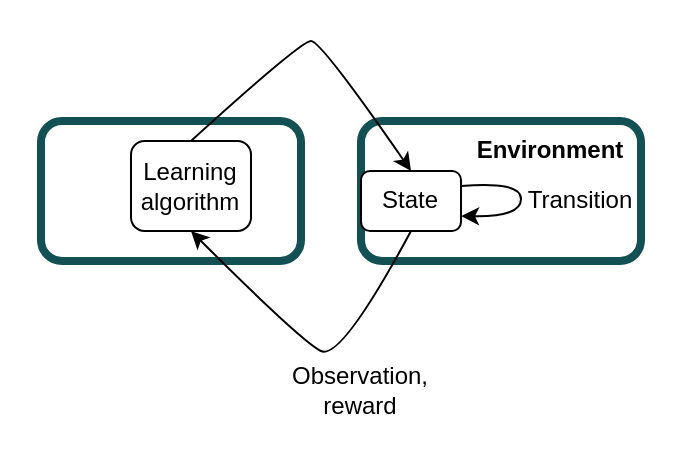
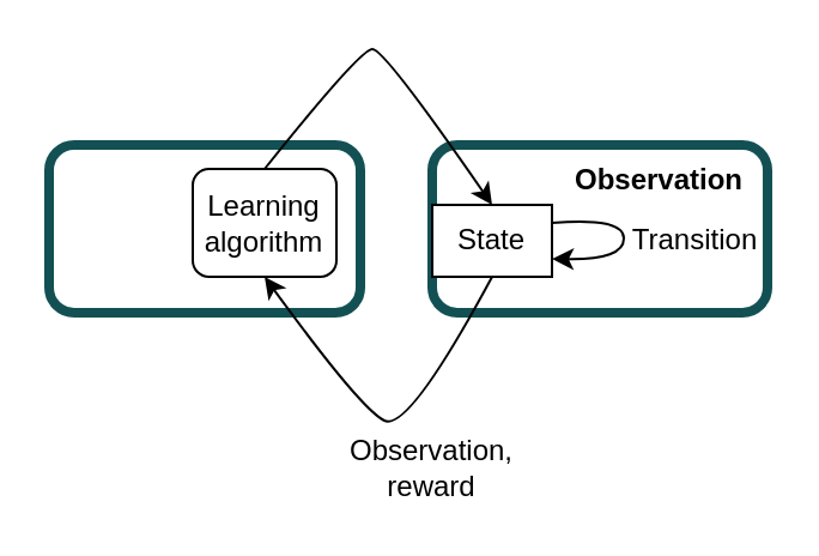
- <mxCell id="4" value="&lt;b&gt;Environment&lt;/b&gt;" style="text;html=1;strokeColor=none;fillColor=none;align=center;verticalAlign=middle;whiteSpace=wrap;rounded=0;fontSize=12;" vertex="1" parent="1"><mxGeometry x="245" y="60" width="60" height="30" as="geometry" /></mxCell>
+ <mxCell id="4" value="&lt;b&gt;Observation&lt;/b&gt;" style="text;html=1;strokeColor=none;fillColor=none;align=center;verticalAlign=middle;whiteSpace=wrap;rounded=0;fontSize=12;" vertex="1" parent="1"><mxGeometry x="245" y="60" width="60" height="30" as="geometry" /></mxCell>
- <mxCell id="9" value="&lt;div&gt;Learning&lt;/div&gt;&lt;div&gt;algorithm&lt;br&gt;&lt;/div&gt;" style="rounded=1;whiteSpace=wrap;html=1;fontSize=12;" vertex="1" parent="1"><mxGeometry x="65" y="70" width="60" height="45" as="geometry" /></mxCell>
+ <mxCell id="9" value="&lt;div&gt;Learning&lt;/div&gt;&lt;div&gt;algorithm&lt;br&gt;&lt;/div&gt;" style="rounded=1;whiteSpace=wrap;html=1;fontSize=12;" vertex="1" parent="1"><mxGeometry x="80" y="70" width="60" height="45" as="geometry" /></mxCell>
- <mxCell id="5" value="State" style="rounded=1;whiteSpace=wrap;html=1;fontSize=12;" vertex="1" parent="1"><mxGeometry x="180" y="85" width="50" height="30" as="geometry" /></mxCell>
+ <mxCell id="5" value="State" style="whiteSpace=wrap;html=1;fontSize=12;rounded=0;" vertex="1" parent="1"><mxGeometry x="180" y="85" width="50" height="30" as="geometry" /></mxCell>
